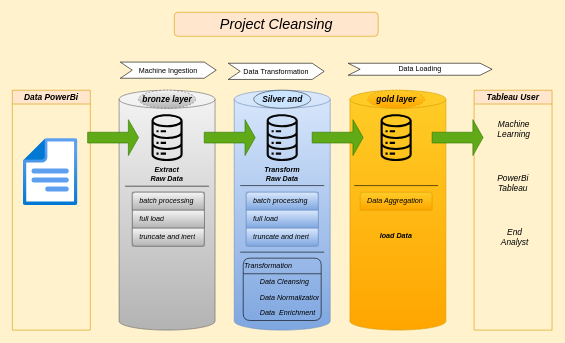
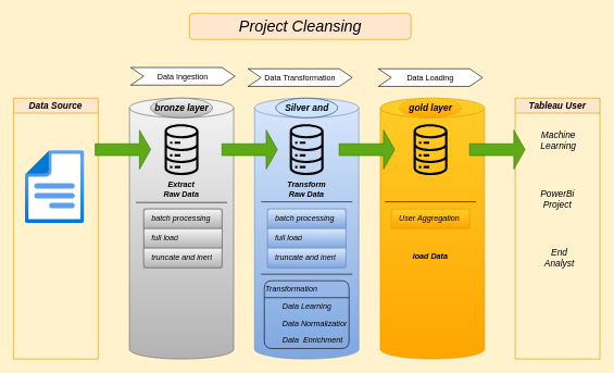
- <mxCell id="45" value="Data Loading" style="shape=step;perimeter=stepPerimeter;fixedSize=1;points=[];whiteSpace=wrap;html=1;" vertex="1" parent="1"><mxGeometry x="580" y="105" width="240" height="20" as="geometry" /></mxCell>
+ <mxCell id="45" value="Data Loading" style="shape=step;perimeter=stepPerimeter;fixedSize=1;points=[];whiteSpace=wrap;html=1;" vertex="1" parent="1"><mxGeometry x="580" y="105" width="160" height="27" as="geometry" /></mxCell>
- <mxCell id="44" value="Machine Ingestion" style="shape=step;perimeter=stepPerimeter;fixedSize=1;points=[];whiteSpace=wrap;html=1;" vertex="1" parent="43"><mxGeometry x="10" y="33" width="160" height="27" as="geometry" /></mxCell>
+ <mxCell id="44" value="Data Ingestion" style="shape=step;perimeter=stepPerimeter;fixedSize=1;points=[];whiteSpace=wrap;html=1;" vertex="1" parent="43"><mxGeometry x="10" y="33" width="160" height="27" as="geometry" /></mxCell>
- <mxCell id="2" value="&lt;font style=&quot;font-size: 14px;&quot;&gt;&lt;i&gt;Data PowerBi&lt;/i&gt;&lt;/font&gt;" style="swimlane;whiteSpace=wrap;html=1;fillColor=#ffe6cc;strokeColor=#d79b00;swimlaneFillColor=none;swimlaneLine=1;" parent="1" vertex="1"><mxGeometry x="20" y="150" width="130" height="400" as="geometry" /></mxCell>
+ <mxCell id="2" value="&lt;font style=&quot;font-size: 14px;&quot;&gt;&lt;i&gt;Data Source&lt;/i&gt;&lt;/font&gt;" style="swimlane;whiteSpace=wrap;html=1;fillColor=#ffe6cc;strokeColor=#d79b00;swimlaneFillColor=none;swimlaneLine=1;" parent="1" vertex="1"><mxGeometry x="20" y="150" width="130" height="400" as="geometry" /></mxCell>
- <mxCell id="18" value="&lt;font style=&quot;font-size: 14px;&quot;&gt;&lt;i&gt;&lt;b&gt;bronze layer&lt;/b&gt;&lt;/i&gt;&lt;/font&gt;" style="ellipse;whiteSpace=wrap;html=1;strokeColor=#666666;fillColor=#f5f5f5;gradientColor=#b3b3b3;dashed=1;" parent="1" vertex="1"><mxGeometry x="230.5" y="150" width="95" height="30" as="geometry" /></mxCell>
+ <mxCell id="18" value="&lt;font style=&quot;font-size: 14px;&quot;&gt;&lt;i&gt;&lt;b&gt;bronze layer&lt;/b&gt;&lt;/i&gt;&lt;/font&gt;" style="ellipse;whiteSpace=wrap;html=1;strokeColor=#666666;fillColor=#f5f5f5;gradientColor=#b3b3b3;" parent="1" vertex="1"><mxGeometry x="230.5" y="150" width="95" height="30" as="geometry" /></mxCell>
- <mxCell id="10" value="&lt;font style=&quot;font-size: 14px;&quot;&gt;&lt;i&gt;PowerBi&lt;/i&gt;&lt;/font&gt;&lt;div&gt;&lt;font style=&quot;font-size: 14px;&quot;&gt;&lt;i&gt;Tableau&lt;/i&gt;&lt;/font&gt;&lt;/div&gt;" style="text;html=1;align=center;verticalAlign=middle;whiteSpace=wrap;rounded=0;" parent="7" vertex="1"><mxGeometry x="35" y="140" width="60" height="30" as="geometry" /></mxCell>
+ <mxCell id="10" value="&lt;font style=&quot;font-size: 14px;&quot;&gt;&lt;i&gt;PowerBi&lt;/i&gt;&lt;/font&gt;&lt;div&gt;&lt;font style=&quot;font-size: 14px;&quot;&gt;&lt;i&gt;Project&lt;/i&gt;&lt;/font&gt;&lt;/div&gt;" style="text;html=1;align=center;verticalAlign=middle;whiteSpace=wrap;rounded=0;" parent="7" vertex="1"><mxGeometry x="35" y="140" width="60" height="30" as="geometry" /></mxCell>
- <mxCell id="36" value="&lt;span style=&quot;color: rgb(0, 0, 0);&quot;&gt;Data Aggregation&lt;/span&gt;" style="text;strokeColor=#d79b00;fillColor=#ffcd28;align=left;verticalAlign=middle;spacingLeft=10;spacingRight=10;overflow=hidden;points=[[0,0.5],[1,0.5]];portConstraint=eastwest;rotatable=0;whiteSpace=wrap;html=1;shape=mxgraph.bootstrap.topButton;rSize=5;gradientColor=#ffa500;fontStyle=2" parent="1" vertex="1"><mxGeometry x="600" y="320" width="120" height="30" as="geometry" /></mxCell>
+ <mxCell id="36" value="&lt;span style=&quot;color: rgb(0, 0, 0);&quot;&gt;User Aggregation&lt;/span&gt;" style="text;strokeColor=#d79b00;fillColor=#ffcd28;align=left;verticalAlign=middle;spacingLeft=10;spacingRight=10;overflow=hidden;points=[[0,0.5],[1,0.5]];portConstraint=eastwest;rotatable=0;whiteSpace=wrap;html=1;shape=mxgraph.bootstrap.topButton;rSize=5;gradientColor=#ffa500;fontStyle=2" parent="1" vertex="1"><mxGeometry x="600" y="320" width="120" height="30" as="geometry" /></mxCell>
- <mxCell id="30" value="Data Cleansing" style="text;strokeColor=none;fillColor=none;align=left;verticalAlign=top;spacingLeft=26;spacingRight=3;overflow=hidden;rotatable=0;points=[[0,0.5],[1,0.5]];portConstraint=eastwest;whiteSpace=wrap;html=1;fontSize=12;spacing=2;spacingTop=0;fontStyle=2" parent="29" vertex="1"><mxGeometry y="26" width="130" height="26" as="geometry" /></mxCell>
+ <mxCell id="30" value="Data Learning" style="text;strokeColor=none;fillColor=none;align=left;verticalAlign=top;spacingLeft=26;spacingRight=3;overflow=hidden;rotatable=0;points=[[0,0.5],[1,0.5]];portConstraint=eastwest;whiteSpace=wrap;html=1;fontSize=12;spacing=2;spacingTop=0;fontStyle=2" parent="29" vertex="1"><mxGeometry y="26" width="130" height="26" as="geometry" /></mxCell>
